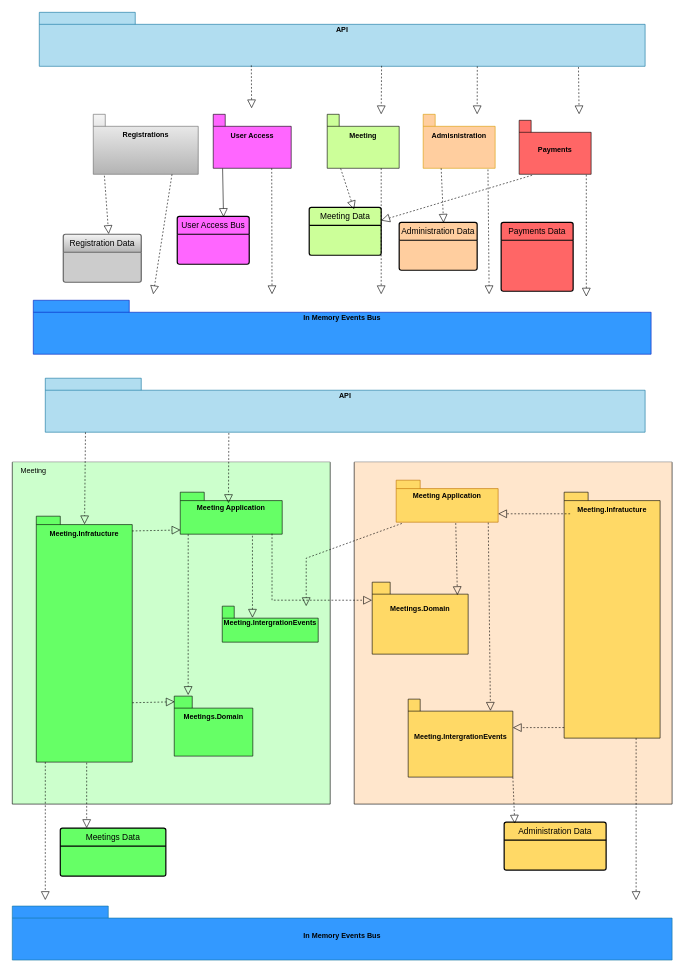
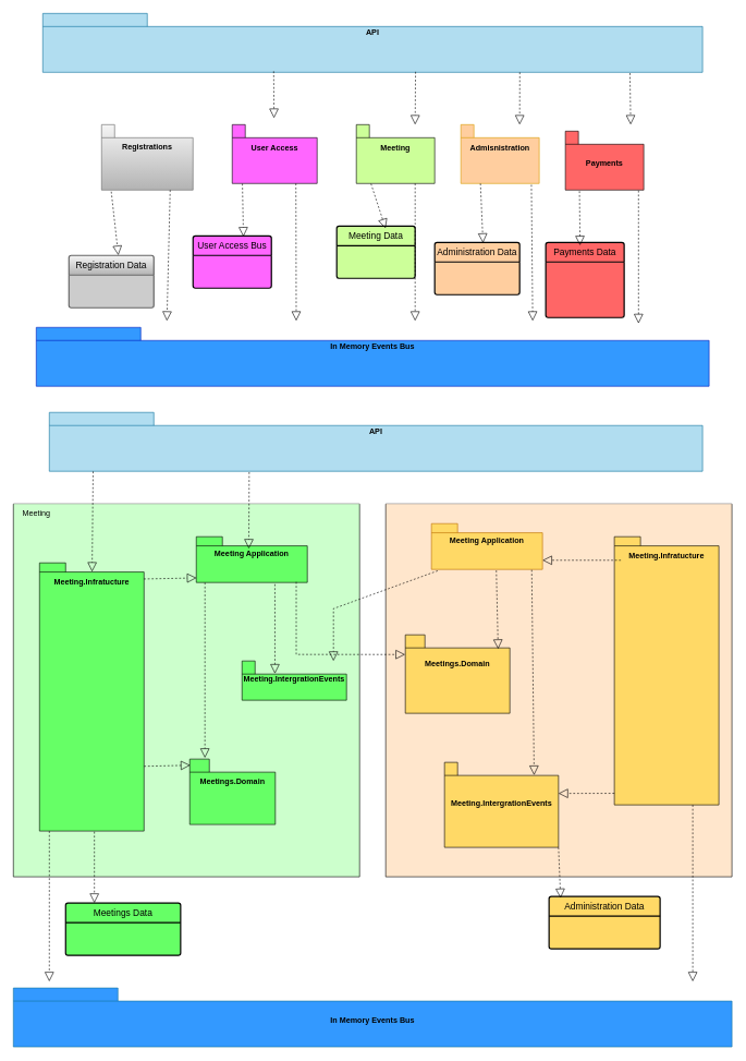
- <mxCell id="3" value="Registrations&lt;div&gt;&lt;br&gt;&lt;/div&gt;&lt;div&gt;&lt;br&gt;&lt;/div&gt;&lt;div&gt;&lt;br&gt;&lt;/div&gt;" style="shape=folder;fontStyle=1;spacingTop=10;tabWidth=20;tabHeight=20;tabPosition=left;html=1;whiteSpace=wrap;strokeColor=#666666;shadow=0;fillColor=#f5f5f5;gradientColor=#b3b3b3;" parent="1" vertex="1"><mxGeometry x="155" y="190" width="175" height="100" as="geometry" /></mxCell>
+ <mxCell id="3" value="Registrations&lt;div&gt;&lt;br&gt;&lt;/div&gt;&lt;div&gt;&lt;br&gt;&lt;/div&gt;&lt;div&gt;&lt;br&gt;&lt;/div&gt;" style="shape=folder;fontStyle=1;spacingTop=10;tabWidth=20;tabHeight=20;tabPosition=left;html=1;whiteSpace=wrap;strokeColor=#666666;shadow=0;fillColor=#f5f5f5;gradientColor=#b3b3b3;" parent="1" vertex="1"><mxGeometry x="155" y="190" width="140" height="100" as="geometry" /></mxCell>
- <mxCell id="21" value="" style="endArrow=block;dashed=0;endFill=0;endSize=12;html=1;rounded=0;exitX=0.12;exitY=1.004;exitDx=0;exitDy=0;exitPerimeter=0;entryX=0.643;entryY=0.015;entryDx=0;entryDy=0;entryPerimeter=0;" parent="1" source="4" target="9" edge="1"><mxGeometry width="160" relative="1" as="geometry"><mxPoint x="525" y="250" as="sourcePoint" /><mxPoint x="685" y="250" as="targetPoint" /></mxGeometry></mxCell>
+ <mxCell id="21" value="" style="endArrow=block;dashed=1;endFill=0;endSize=12;html=1;rounded=0;exitX=0.12;exitY=1.004;exitDx=0;exitDy=0;exitPerimeter=0;entryX=0.643;entryY=0.015;entryDx=0;entryDy=0;entryPerimeter=0;" parent="1" source="4" target="9" edge="1"><mxGeometry width="160" relative="1" as="geometry"><mxPoint x="525" y="250" as="sourcePoint" /><mxPoint x="685" y="250" as="targetPoint" /></mxGeometry></mxCell>
- <mxCell id="27" value="" style="endArrow=block;dashed=1;endFill=0;endSize=12;html=1;rounded=0;exitX=0.18;exitY=1.018;exitDx=0;exitDy=0;exitPerimeter=0;" parent="1" source="7" target="10" edge="1"><mxGeometry width="160" relative="1" as="geometry"><mxPoint x="525" y="250" as="sourcePoint" /><mxPoint x="685" y="250" as="targetPoint" /></mxGeometry></mxCell>
+ <mxCell id="27" value="" style="endArrow=block;dashed=1;endFill=0;endSize=12;html=1;rounded=0;exitX=0.18;exitY=1.018;exitDx=0;exitDy=0;exitPerimeter=0;entryX=0.437;entryY=0.04;entryDx=0;entryDy=0;entryPerimeter=0;" parent="1" source="7" target="12" edge="1"><mxGeometry width="160" relative="1" as="geometry"><mxPoint x="525" y="250" as="sourcePoint" /><mxPoint x="685" y="250" as="targetPoint" /></mxGeometry></mxCell>
